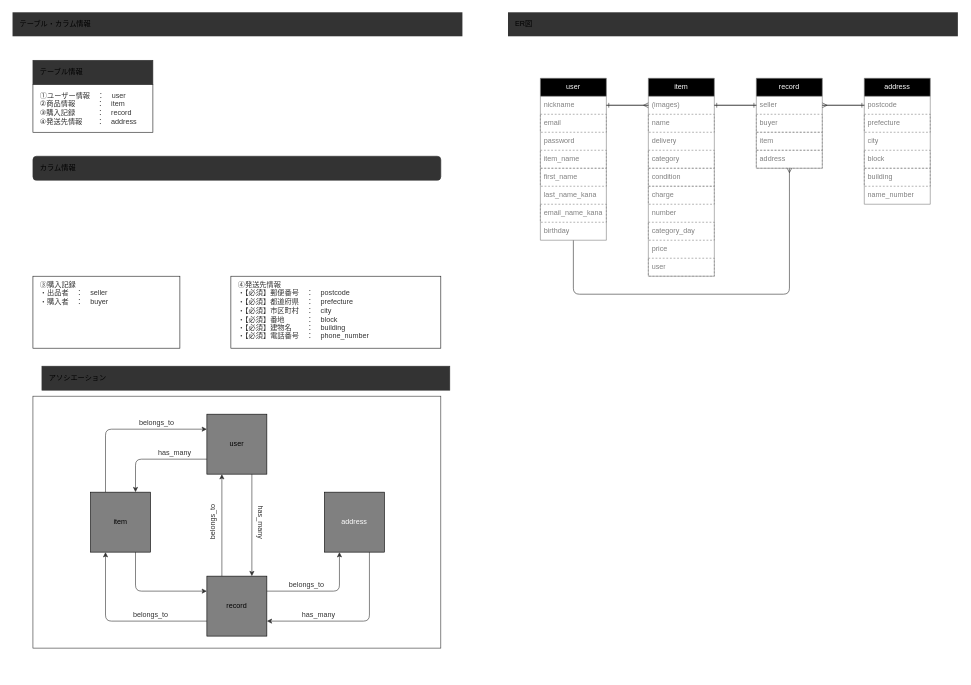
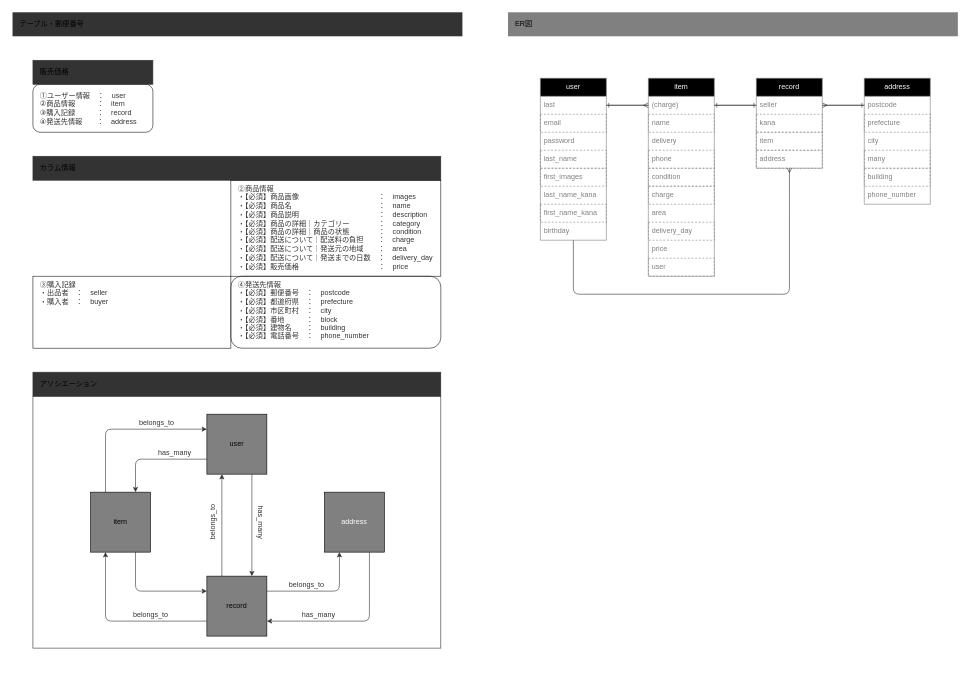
- <mxCell id="3" value="テーブル・カラム情報" style="whiteSpace=wrap;html=1;fontFamily=Helvetica;align=left;verticalAlign=middle;strokeColor=none;fillColor=#333333;spacingLeft=10;" parent="1" vertex="1"><mxGeometry x="20" y="20" width="750" height="40" as="geometry" /></mxCell>
+ <mxCell id="3" value="テーブル・郵便番号" style="whiteSpace=wrap;html=1;fontFamily=Helvetica;align=left;verticalAlign=middle;strokeColor=none;fillColor=#333333;spacingLeft=10;" parent="1" vertex="1"><mxGeometry x="20" y="20" width="750" height="40" as="geometry" /></mxCell>
- <mxCell id="33" value="ER図" style="whiteSpace=wrap;html=1;fontFamily=Helvetica;align=left;verticalAlign=middle;strokeColor=none;fillColor=#333333;spacingLeft=10;" parent="1" vertex="1"><mxGeometry x="846" y="20" width="750" height="40" as="geometry" /></mxCell>
+ <mxCell id="33" value="ER図" style="whiteSpace=wrap;html=1;fontFamily=Helvetica;align=left;verticalAlign=middle;strokeColor=none;fillColor=#808080;spacingLeft=10;" parent="1" vertex="1"><mxGeometry x="846" y="20" width="750" height="40" as="geometry" /></mxCell>
- <mxCell id="5" value="テーブル情報" style="whiteSpace=wrap;html=1;fontFamily=Helvetica;align=left;verticalAlign=middle;spacingLeft=10;fillColor=#333333;strokeColor=#333333;" parent="1" vertex="1"><mxGeometry x="54" y="100" width="200" height="40" as="geometry" /></mxCell>
+ <mxCell id="5" value="販売価格" style="whiteSpace=wrap;html=1;fontFamily=Helvetica;align=left;verticalAlign=middle;spacingLeft=10;fillColor=#333333;strokeColor=#333333;" parent="1" vertex="1"><mxGeometry x="54" y="100" width="200" height="40" as="geometry" /></mxCell>
- <mxCell id="36" value="nickname" style="text;strokeColor=none;fillColor=none;align=left;verticalAlign=middle;spacingLeft=4;spacingRight=4;overflow=hidden;points=[[0,0.5],[1,0.5]];portConstraint=eastwest;rotatable=0;whiteSpace=wrap;html=1;rounded=0;fontFamily=Helvetica;fontColor=#808080;dashed=1;" parent="35" vertex="1"><mxGeometry y="30" width="110" height="30" as="geometry" /></mxCell>
+ <mxCell id="36" value="last" style="text;strokeColor=none;fillColor=none;align=left;verticalAlign=middle;spacingLeft=4;spacingRight=4;overflow=hidden;points=[[0,0.5],[1,0.5]];portConstraint=eastwest;rotatable=0;whiteSpace=wrap;html=1;rounded=0;fontFamily=Helvetica;fontColor=#808080;dashed=1;" parent="35" vertex="1"><mxGeometry y="30" width="110" height="30" as="geometry" /></mxCell>
- <mxCell id="45" value="(images)" style="text;strokeColor=none;fillColor=none;align=left;verticalAlign=middle;spacingLeft=4;spacingRight=4;overflow=hidden;points=[[0,0.5],[1,0.5]];portConstraint=eastwest;rotatable=0;whiteSpace=wrap;html=1;rounded=0;fontFamily=Helvetica;fontColor=#808080;dashed=1;" parent="44" vertex="1"><mxGeometry y="30" width="110" height="30" as="geometry" /></mxCell>
+ <mxCell id="45" value="(charge)" style="text;strokeColor=none;fillColor=none;align=left;verticalAlign=middle;spacingLeft=4;spacingRight=4;overflow=hidden;points=[[0,0.5],[1,0.5]];portConstraint=eastwest;rotatable=0;whiteSpace=wrap;html=1;rounded=0;fontFamily=Helvetica;fontColor=#808080;dashed=1;" parent="44" vertex="1"><mxGeometry y="30" width="110" height="30" as="geometry" /></mxCell>
- <mxCell id="4" value="①ユーザー情報　：　user&lt;br&gt;②商品情報　　　：　item&lt;br&gt;③購入記録　　　：　record&lt;br&gt;④発送先情報　　：　address" style="whiteSpace=wrap;html=1;fontFamily=Helvetica;fontColor=#333333;fillColor=none;strokeColor=#1A1A1A;align=left;verticalAlign=middle;spacingLeft=10;" parent="1" vertex="1"><mxGeometry x="54" y="140" width="200" height="80" as="geometry" /></mxCell>
+ <mxCell id="4" value="①ユーザー情報　：　user&lt;br&gt;②商品情報　　　：　item&lt;br&gt;③購入記録　　　：　record&lt;br&gt;④発送先情報　　：　address" style="whiteSpace=wrap;html=1;fontFamily=Helvetica;fontColor=#333333;fillColor=none;strokeColor=#1A1A1A;align=left;verticalAlign=middle;spacingLeft=10;rounded=1;" parent="1" vertex="1"><mxGeometry x="54" y="140" width="200" height="80" as="geometry" /></mxCell>
- <mxCell id="57" value="buyer" style="text;strokeColor=#808080;fillColor=none;align=left;verticalAlign=middle;spacingLeft=4;spacingRight=4;overflow=hidden;points=[[0,0.5],[1,0.5]];portConstraint=eastwest;rotatable=0;whiteSpace=wrap;html=1;rounded=0;fontFamily=Helvetica;fontColor=#808080;dashed=1;" parent="55" vertex="1"><mxGeometry y="60" width="110" height="30" as="geometry" /></mxCell>
+ <mxCell id="57" value="kana" style="text;strokeColor=#808080;fillColor=none;align=left;verticalAlign=middle;spacingLeft=4;spacingRight=4;overflow=hidden;points=[[0,0.5],[1,0.5]];portConstraint=eastwest;rotatable=0;whiteSpace=wrap;html=1;rounded=0;fontFamily=Helvetica;fontColor=#808080;dashed=1;" parent="55" vertex="1"><mxGeometry y="60" width="110" height="30" as="geometry" /></mxCell>
- <mxCell id="39" value="item_name" style="text;strokeColor=#808080;fillColor=none;align=left;verticalAlign=middle;spacingLeft=4;spacingRight=4;overflow=hidden;points=[[0,0.5],[1,0.5]];portConstraint=eastwest;rotatable=0;whiteSpace=wrap;html=1;rounded=0;fontFamily=Helvetica;fontColor=#808080;dashed=1;" parent="35" vertex="1"><mxGeometry y="120" width="110" height="30" as="geometry" /></mxCell>
+ <mxCell id="39" value="last_name" style="text;strokeColor=#808080;fillColor=none;align=left;verticalAlign=middle;spacingLeft=4;spacingRight=4;overflow=hidden;points=[[0,0.5],[1,0.5]];portConstraint=eastwest;rotatable=0;whiteSpace=wrap;html=1;rounded=0;fontFamily=Helvetica;fontColor=#808080;dashed=1;" parent="35" vertex="1"><mxGeometry y="120" width="110" height="30" as="geometry" /></mxCell>
- <mxCell id="48" value="category" style="text;strokeColor=#808080;fillColor=none;align=left;verticalAlign=middle;spacingLeft=4;spacingRight=4;overflow=hidden;points=[[0,0.5],[1,0.5]];portConstraint=eastwest;rotatable=0;whiteSpace=wrap;html=1;rounded=0;fontFamily=Helvetica;fontColor=#808080;dashed=1;" parent="44" vertex="1"><mxGeometry y="120" width="110" height="30" as="geometry" /></mxCell>
+ <mxCell id="48" value="phone" style="text;strokeColor=#808080;fillColor=none;align=left;verticalAlign=middle;spacingLeft=4;spacingRight=4;overflow=hidden;points=[[0,0.5],[1,0.5]];portConstraint=eastwest;rotatable=0;whiteSpace=wrap;html=1;rounded=0;fontFamily=Helvetica;fontColor=#808080;dashed=1;" parent="44" vertex="1"><mxGeometry y="120" width="110" height="30" as="geometry" /></mxCell>
- <mxCell id="64" value="block" style="text;strokeColor=#808080;fillColor=none;align=left;verticalAlign=middle;spacingLeft=4;spacingRight=4;overflow=hidden;points=[[0,0.5],[1,0.5]];portConstraint=eastwest;rotatable=0;whiteSpace=wrap;html=1;rounded=0;fontFamily=Helvetica;fontColor=#808080;dashed=1;" parent="60" vertex="1"><mxGeometry y="120" width="110" height="30" as="geometry" /></mxCell>
+ <mxCell id="64" value="many" style="text;strokeColor=#808080;fillColor=none;align=left;verticalAlign=middle;spacingLeft=4;spacingRight=4;overflow=hidden;points=[[0,0.5],[1,0.5]];portConstraint=eastwest;rotatable=0;whiteSpace=wrap;html=1;rounded=0;fontFamily=Helvetica;fontColor=#808080;dashed=1;" parent="60" vertex="1"><mxGeometry y="120" width="110" height="30" as="geometry" /></mxCell>
- <mxCell id="6" value="カラム情報" style="whiteSpace=wrap;html=1;fontFamily=Helvetica;align=left;verticalAlign=middle;spacingLeft=10;fillColor=#333333;strokeColor=#333333;rounded=1;" parent="1" vertex="1"><mxGeometry x="54" y="260" width="680" height="40" as="geometry" /></mxCell>
+ <mxCell id="6" value="カラム情報" style="whiteSpace=wrap;html=1;fontFamily=Helvetica;align=left;verticalAlign=middle;spacingLeft=10;fillColor=#333333;strokeColor=#333333;" parent="1" vertex="1"><mxGeometry x="54" y="260" width="680" height="40" as="geometry" /></mxCell>
- <mxCell id="40" value="first_name" style="text;strokeColor=#808080;fillColor=none;align=left;verticalAlign=middle;spacingLeft=4;spacingRight=4;overflow=hidden;points=[[0,0.5],[1,0.5]];portConstraint=eastwest;rotatable=0;whiteSpace=wrap;html=1;rounded=0;fontFamily=Helvetica;fontColor=#808080;dashed=1;" parent="35" vertex="1"><mxGeometry y="150" width="110" height="30" as="geometry" /></mxCell>
+ <mxCell id="40" value="first_images" style="text;strokeColor=#808080;fillColor=none;align=left;verticalAlign=middle;spacingLeft=4;spacingRight=4;overflow=hidden;points=[[0,0.5],[1,0.5]];portConstraint=eastwest;rotatable=0;whiteSpace=wrap;html=1;rounded=0;fontFamily=Helvetica;fontColor=#808080;dashed=1;" parent="35" vertex="1"><mxGeometry y="150" width="110" height="30" as="geometry" /></mxCell>
- <mxCell id="66" value="name_number" style="text;strokeColor=none;fillColor=none;align=left;verticalAlign=middle;spacingLeft=4;spacingRight=4;overflow=hidden;points=[[0,0.5],[1,0.5]];portConstraint=eastwest;rotatable=0;whiteSpace=wrap;html=1;rounded=0;fontFamily=Helvetica;fontColor=#808080;" parent="60" vertex="1"><mxGeometry y="180" width="110" height="30" as="geometry" /></mxCell>
+ <mxCell id="66" value="phone_number" style="text;strokeColor=none;fillColor=none;align=left;verticalAlign=middle;spacingLeft=4;spacingRight=4;overflow=hidden;points=[[0,0.5],[1,0.5]];portConstraint=eastwest;rotatable=0;whiteSpace=wrap;html=1;rounded=0;fontFamily=Helvetica;fontColor=#808080;" parent="60" vertex="1"><mxGeometry y="180" width="110" height="30" as="geometry" /></mxCell>
- <mxCell id="42" value="email_name_kana" style="text;strokeColor=#808080;fillColor=none;align=left;verticalAlign=middle;spacingLeft=4;spacingRight=4;overflow=hidden;points=[[0,0.5],[1,0.5]];portConstraint=eastwest;rotatable=0;whiteSpace=wrap;html=1;rounded=0;fontFamily=Helvetica;fontColor=#808080;dashed=1;" parent="35" vertex="1"><mxGeometry y="210" width="110" height="30" as="geometry" /></mxCell>
+ <mxCell id="42" value="first_name_kana" style="text;strokeColor=#808080;fillColor=none;align=left;verticalAlign=middle;spacingLeft=4;spacingRight=4;overflow=hidden;points=[[0,0.5],[1,0.5]];portConstraint=eastwest;rotatable=0;whiteSpace=wrap;html=1;rounded=0;fontFamily=Helvetica;fontColor=#808080;dashed=1;" parent="35" vertex="1"><mxGeometry y="210" width="110" height="30" as="geometry" /></mxCell>
- <mxCell id="51" value="number" style="text;strokeColor=none;fillColor=none;align=left;verticalAlign=middle;spacingLeft=4;spacingRight=4;overflow=hidden;points=[[0,0.5],[1,0.5]];portConstraint=eastwest;rotatable=0;whiteSpace=wrap;html=1;rounded=0;fontFamily=Helvetica;fontColor=#808080;" vertex="1" parent="44"><mxGeometry y="210" width="110" height="30" as="geometry" /></mxCell>
+ <mxCell id="51" value="area" style="text;strokeColor=none;fillColor=none;align=left;verticalAlign=middle;spacingLeft=4;spacingRight=4;overflow=hidden;points=[[0,0.5],[1,0.5]];portConstraint=eastwest;rotatable=0;whiteSpace=wrap;html=1;rounded=0;fontFamily=Helvetica;fontColor=#808080;" vertex="1" parent="44"><mxGeometry y="210" width="110" height="30" as="geometry" /></mxCell>
+ <mxCell id="7" value="②商品情報&lt;br&gt;・【必須】商品画像　　　　　　　　　　　：　images&lt;br&gt;・【必須】商品名　　　　　　　　　　　　：　name&lt;br&gt;・【必須】商品説明　　　　　　　　　　　：　description&lt;br&gt;・【必須】商品の詳細｜カテゴリー　　　　：　category&lt;br&gt;・【必須】商品の詳細｜商品の状態　　　　：　condition&lt;br&gt;・【必須】配送について｜配送料の負担　　：　charge&lt;br&gt;・【必須】配送について｜発送元の地域　　：　area&lt;br&gt;・【必須】配送について｜発送までの日数　：　delivery_day&lt;br&gt;・【必須】販売価格　　　　　　　　　　　：　price" style="whiteSpace=wrap;html=1;fontFamily=Helvetica;fontColor=#333333;fillColor=none;strokeColor=#1A1A1A;align=left;verticalAlign=top;spacingLeft=10;" parent="1" vertex="1"><mxGeometry x="384" y="300" width="350" height="160" as="geometry" /></mxCell>
- <mxCell id="52" value="category_day" style="text;strokeColor=#808080;fillColor=none;align=left;verticalAlign=middle;spacingLeft=4;spacingRight=4;overflow=hidden;points=[[0,0.5],[1,0.5]];portConstraint=eastwest;rotatable=0;whiteSpace=wrap;html=1;rounded=0;fontFamily=Helvetica;fontColor=#808080;dashed=1;" parent="44" vertex="1"><mxGeometry y="240" width="110" height="30" as="geometry" /></mxCell>
+ <mxCell id="52" value="delivery_day" style="text;strokeColor=#808080;fillColor=none;align=left;verticalAlign=middle;spacingLeft=4;spacingRight=4;overflow=hidden;points=[[0,0.5],[1,0.5]];portConstraint=eastwest;rotatable=0;whiteSpace=wrap;html=1;rounded=0;fontFamily=Helvetica;fontColor=#808080;dashed=1;" parent="44" vertex="1"><mxGeometry y="240" width="110" height="30" as="geometry" /></mxCell>
- <mxCell id="9" value="③購入記録&lt;br&gt;・出品者　：　seller&lt;br&gt;・購入者　：　buyer" style="whiteSpace=wrap;html=1;fontFamily=Helvetica;fontColor=#333333;fillColor=none;strokeColor=#1A1A1A;align=left;verticalAlign=top;spacingLeft=10;" parent="1" vertex="1"><mxGeometry x="54" y="460" width="245" height="120" as="geometry" /></mxCell>
+ <mxCell id="9" value="③購入記録&lt;br&gt;・出品者　：　seller&lt;br&gt;・購入者　：　buyer" style="whiteSpace=wrap;html=1;fontFamily=Helvetica;fontColor=#333333;fillColor=none;strokeColor=#1A1A1A;align=left;verticalAlign=top;spacingLeft=10;" parent="1" vertex="1"><mxGeometry x="54" y="460" width="330" height="120" as="geometry" /></mxCell>
- <mxCell id="10" value="④発送先情報&lt;br&gt;・【必須】郵便番号　：　postcode&lt;br&gt;・【必須】都道府県　：　prefecture&lt;br&gt;・【必須】市区町村　：　city&lt;br&gt;・【必須】番地　　　：　block&lt;br&gt;・【必須】建物名　　：　building&lt;br&gt;・【必須】電話番号　：　phone_number" style="whiteSpace=wrap;html=1;fontFamily=Helvetica;fontColor=#333333;fillColor=none;strokeColor=#1A1A1A;align=left;verticalAlign=top;spacingLeft=10;" parent="1" vertex="1"><mxGeometry x="384" y="460" width="350" height="120" as="geometry" /></mxCell>
+ <mxCell id="10" value="④発送先情報&lt;br&gt;・【必須】郵便番号　：　postcode&lt;br&gt;・【必須】都道府県　：　prefecture&lt;br&gt;・【必須】市区町村　：　city&lt;br&gt;・【必須】番地　　　：　block&lt;br&gt;・【必須】建物名　　：　building&lt;br&gt;・【必須】電話番号　：　phone_number" style="whiteSpace=wrap;html=1;fontFamily=Helvetica;fontColor=#333333;fillColor=none;strokeColor=#1A1A1A;align=left;verticalAlign=top;spacingLeft=10;rounded=1;" parent="1" vertex="1"><mxGeometry x="384" y="460" width="350" height="120" as="geometry" /></mxCell>
- <mxCell id="11" value="アソシエーション" style="whiteSpace=wrap;html=1;fontFamily=Helvetica;align=left;verticalAlign=middle;spacingLeft=10;fillColor=#333333;strokeColor=#333333;" parent="1" vertex="1"><mxGeometry x="69" y="610" width="680" height="40" as="geometry" /></mxCell>
+ <mxCell id="11" value="アソシエーション" style="whiteSpace=wrap;html=1;fontFamily=Helvetica;align=left;verticalAlign=middle;spacingLeft=10;fillColor=#333333;strokeColor=#333333;" parent="1" vertex="1"><mxGeometry x="54" y="620" width="680" height="40" as="geometry" /></mxCell>
